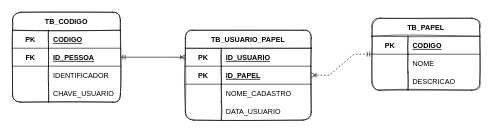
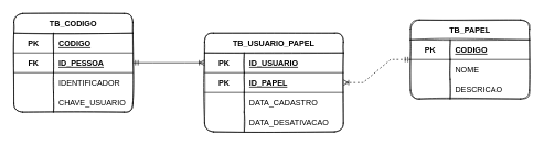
- <mxCell id="34" value="NOME_CADASTRO" style="shape=partialRectangle;connectable=0;fillColor=none;top=0;left=0;bottom=0;right=0;align=left;spacingLeft=6;overflow=hidden;" vertex="1" parent="32"><mxGeometry x="60" width="150" height="30" as="geometry"><mxRectangle width="150" height="30" as="alternateBounds" /></mxGeometry></mxCell>
+ <mxCell id="34" value="DATA_CADASTRO" style="shape=partialRectangle;connectable=0;fillColor=none;top=0;left=0;bottom=0;right=0;align=left;spacingLeft=6;overflow=hidden;" vertex="1" parent="32"><mxGeometry x="60" width="150" height="30" as="geometry"><mxRectangle width="150" height="30" as="alternateBounds" /></mxGeometry></mxCell>
- <mxCell id="37" value="DATA_USUARIO" style="shape=partialRectangle;connectable=0;fillColor=none;top=0;left=0;bottom=0;right=0;align=left;spacingLeft=6;overflow=hidden;" vertex="1" parent="35"><mxGeometry x="60" width="150" height="30" as="geometry"><mxRectangle width="150" height="30" as="alternateBounds" /></mxGeometry></mxCell>
+ <mxCell id="37" value="DATA_DESATIVACAO" style="shape=partialRectangle;connectable=0;fillColor=none;top=0;left=0;bottom=0;right=0;align=left;spacingLeft=6;overflow=hidden;" vertex="1" parent="35"><mxGeometry x="60" width="150" height="30" as="geometry"><mxRectangle width="150" height="30" as="alternateBounds" /></mxGeometry></mxCell>
